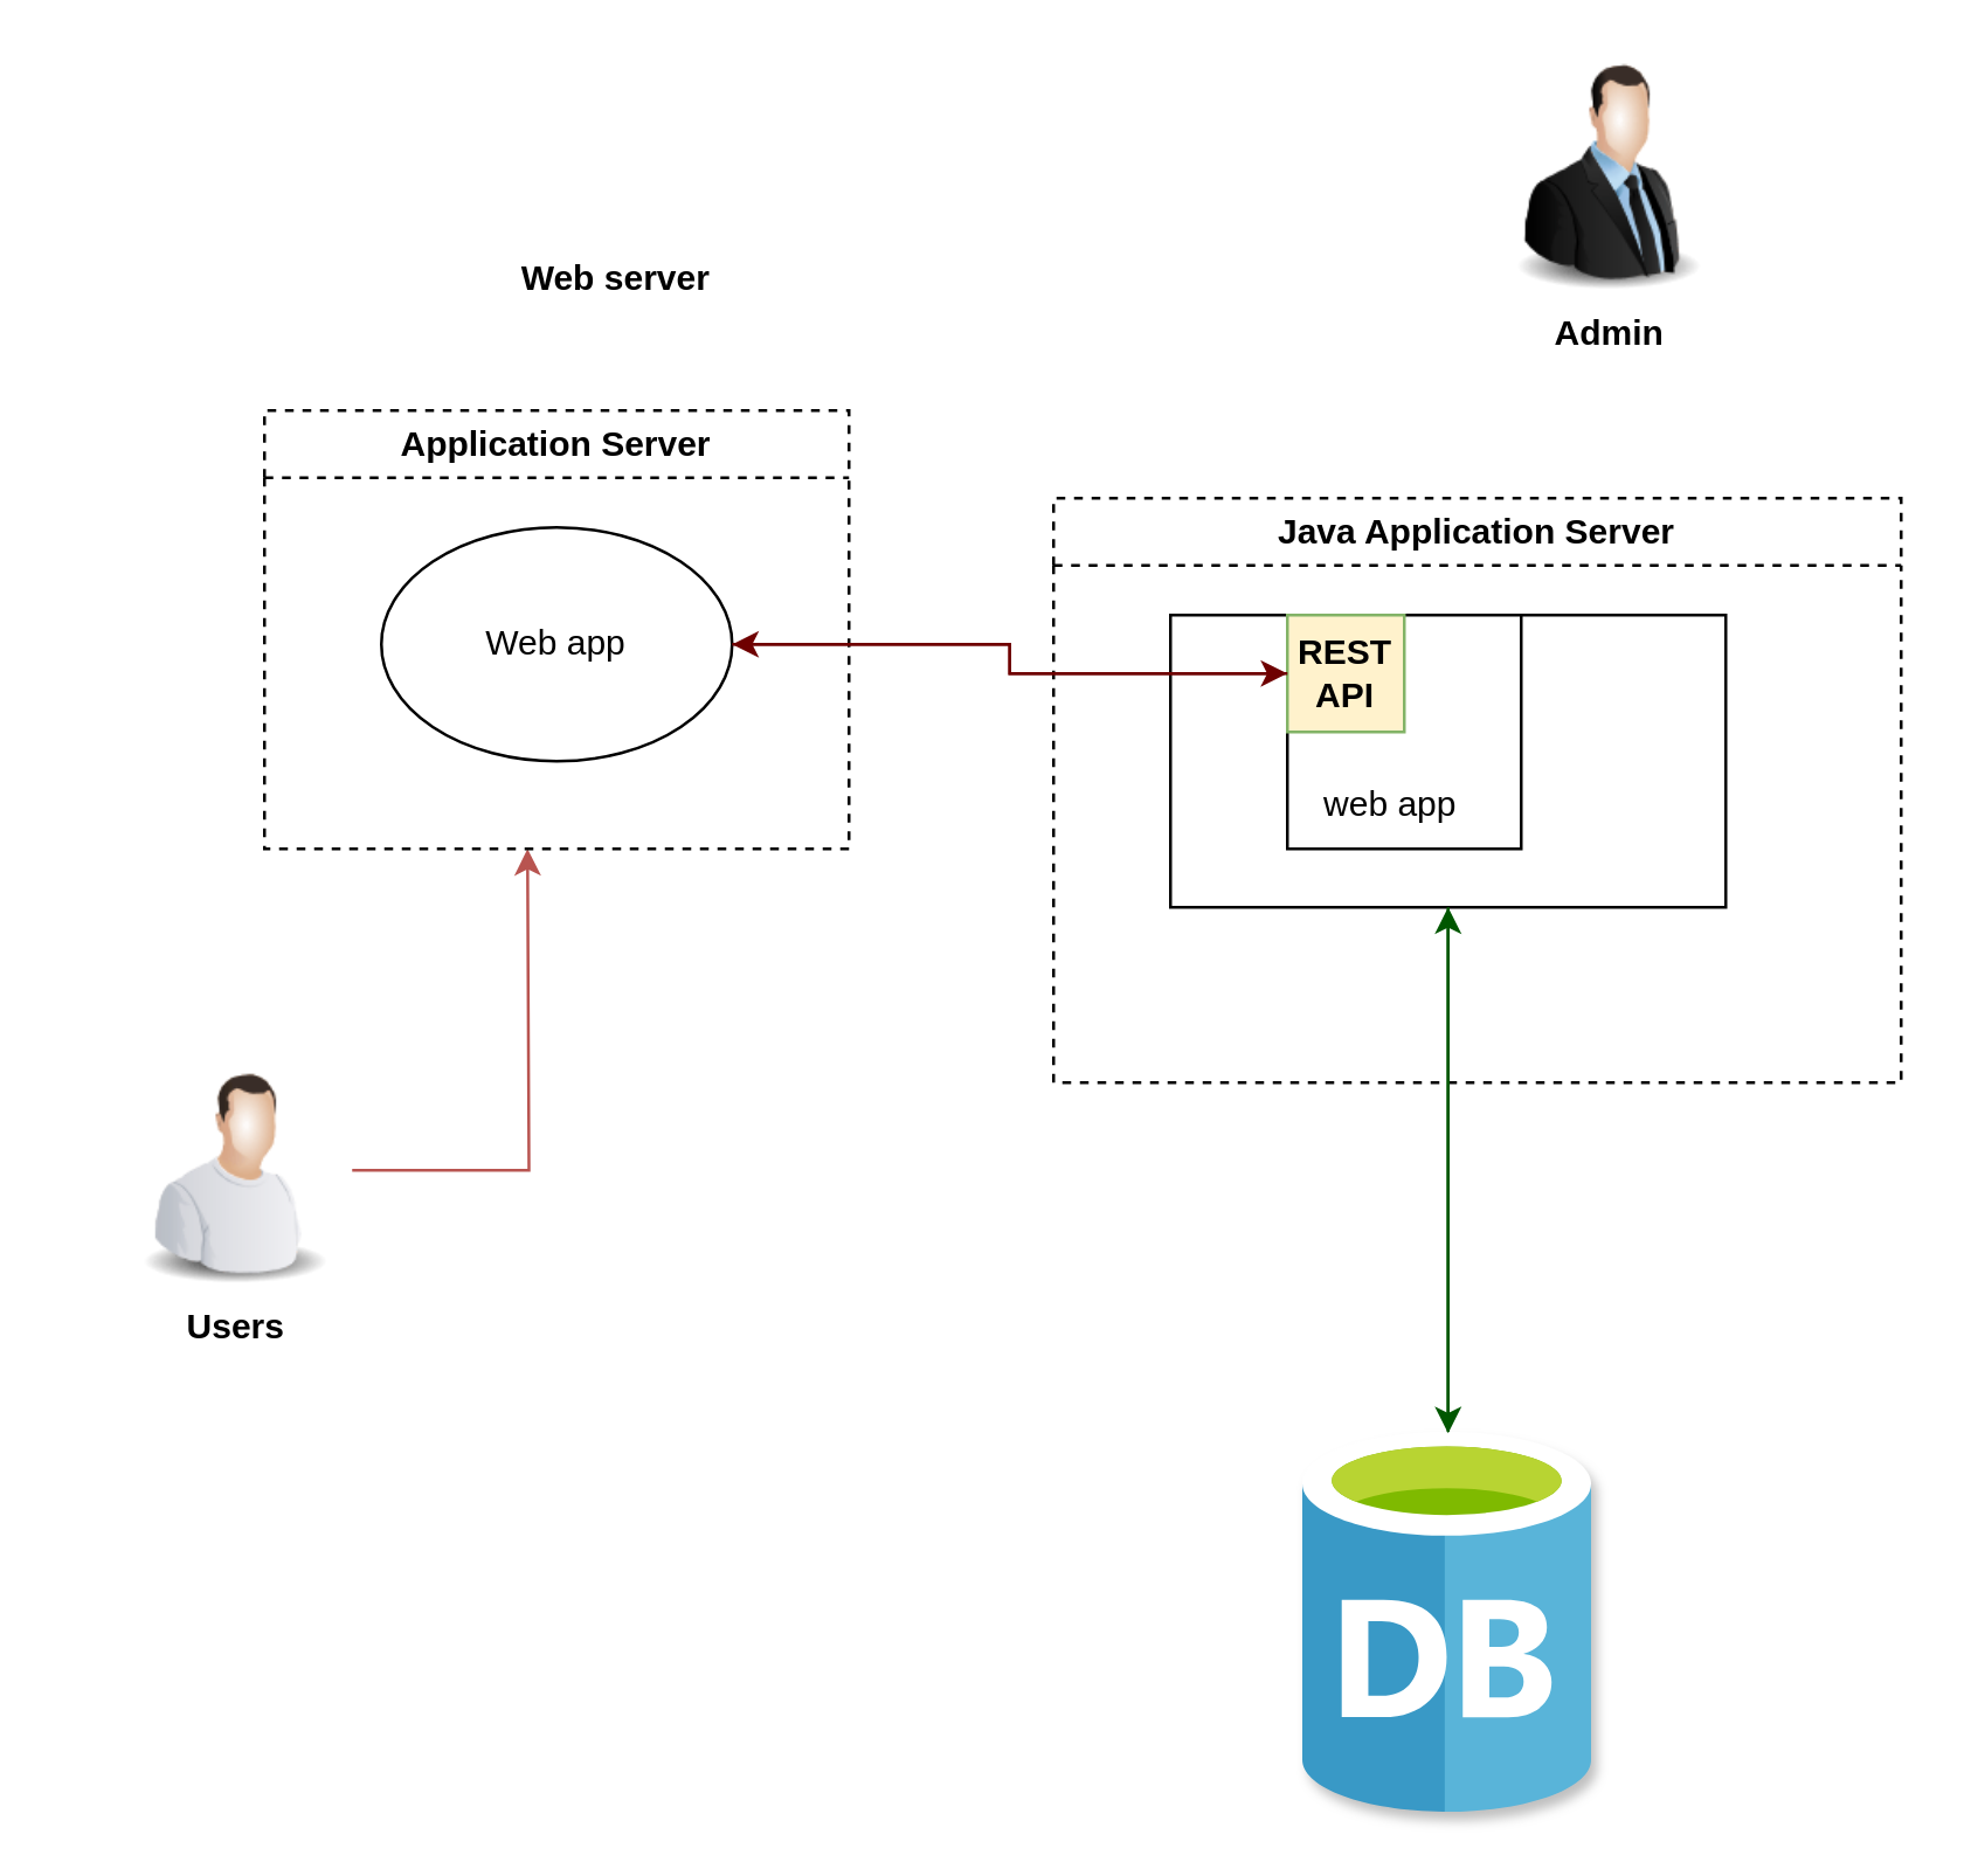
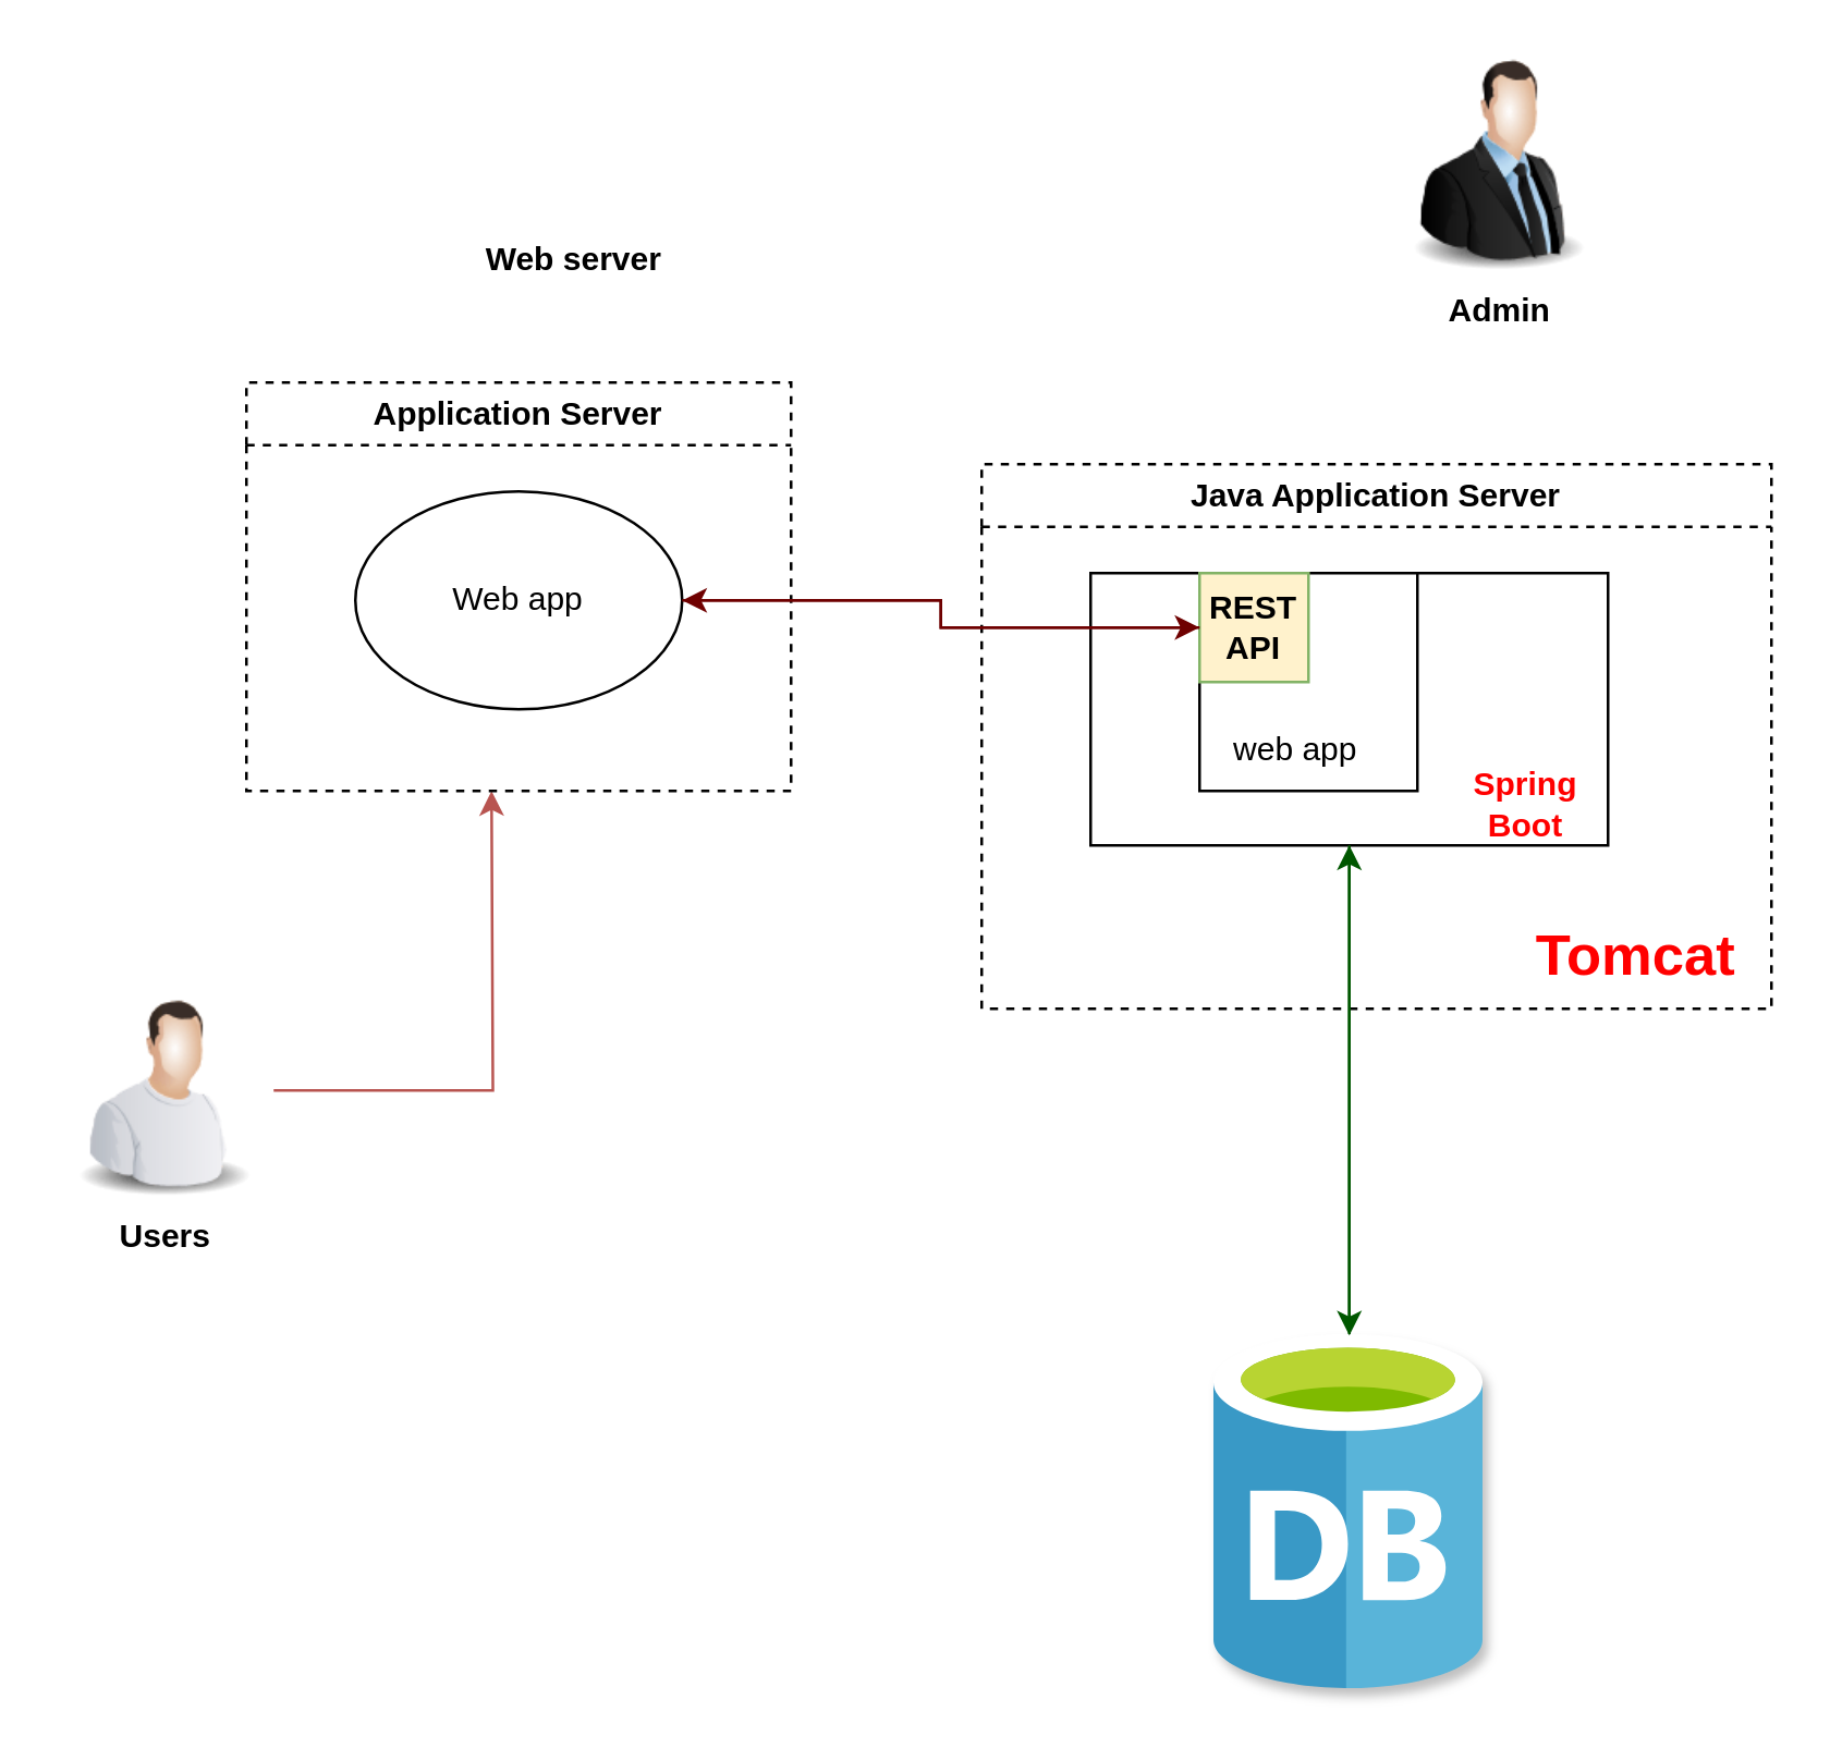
+ <mxCell id="15" value="&lt;font color=&quot;#ff0000&quot;&gt;&lt;b&gt;Spring Boot&lt;/b&gt;&lt;/font&gt;" style="text;html=1;align=center;verticalAlign=middle;whiteSpace=wrap;rounded=0;" vertex="1" parent="10"><mxGeometry x="170" y="110" width="60" height="30" as="geometry" /></mxCell>
+ <mxCell id="16" value="&lt;b&gt;&lt;font style=&quot;font-size: 21px;&quot; color=&quot;#ff0000&quot;&gt;Tomcat&lt;/font&gt;&lt;/b&gt;" style="text;html=1;align=center;verticalAlign=middle;resizable=0;points=[];autosize=1;strokeColor=none;fillColor=none;" vertex="1" parent="10"><mxGeometry x="190" y="160" width="100" height="40" as="geometry" /></mxCell>
- <mxCell id="4" value="&lt;b&gt;Users&lt;/b&gt;" style="image;html=1;image=img/lib/clip_art/people/Worker_Man_128x128.png" vertex="1" parent="1"><mxGeometry x="40" y="360" width="80" height="80" as="geometry" /></mxCell>
+ <mxCell id="4" value="&lt;b&gt;Users&lt;/b&gt;" style="image;html=1;image=img/lib/clip_art/people/Worker_Man_128x128.png" vertex="1" parent="1"><mxGeometry x="20" y="360" width="80" height="80" as="geometry" /></mxCell>
